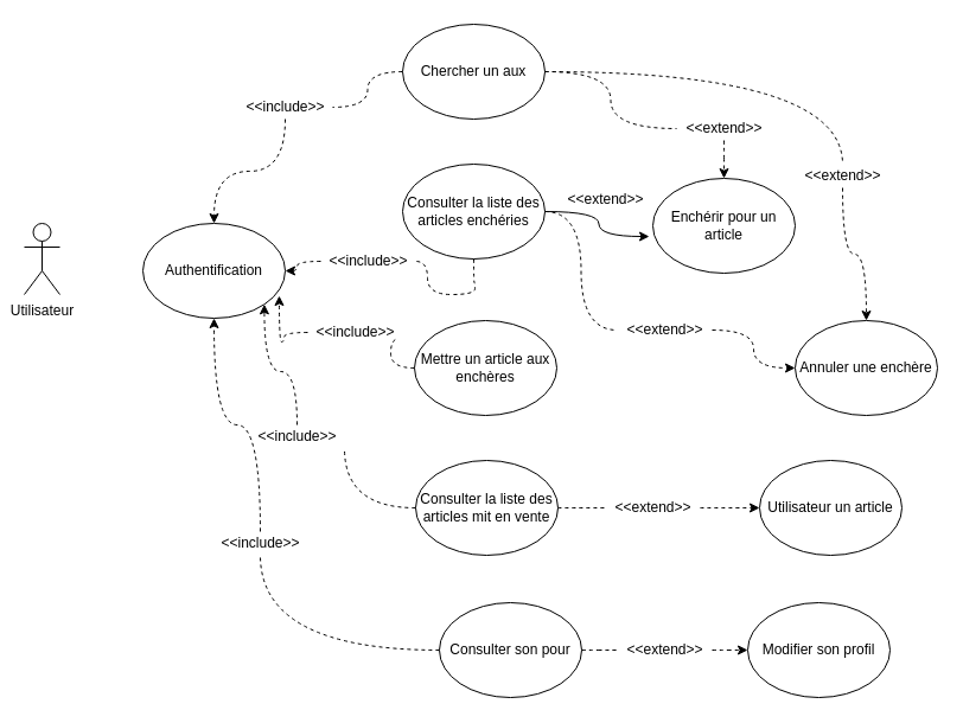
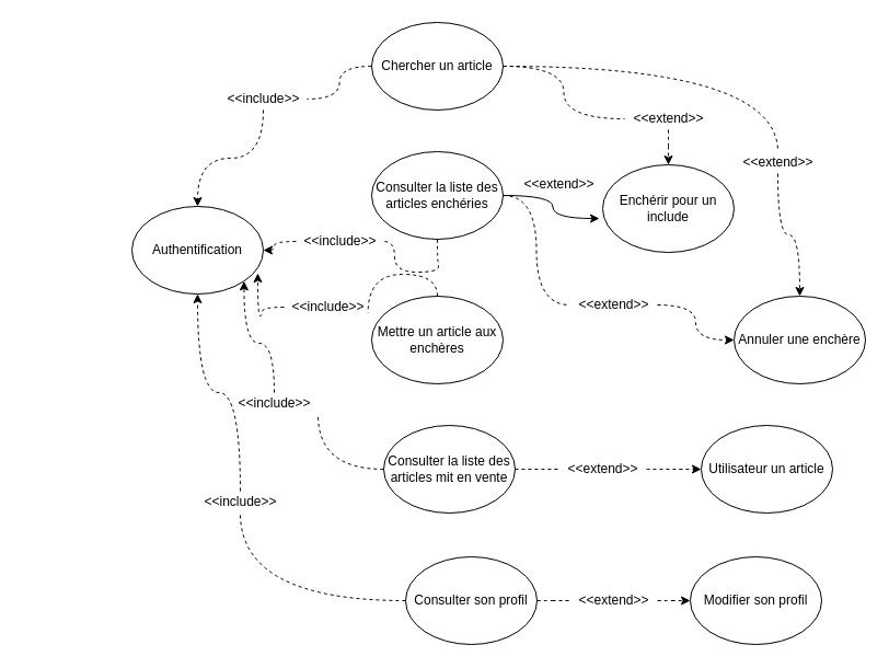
- <mxCell id="6" value="&lt;p&gt;Chercher un aux&lt;/p&gt;" style="ellipse;whiteSpace=wrap;html=1;" parent="1" vertex="1"><mxGeometry x="339" y="20" width="120" height="80" as="geometry" /></mxCell>
+ <mxCell id="6" value="&lt;p&gt;Chercher un article&lt;/p&gt;" style="ellipse;whiteSpace=wrap;html=1;" parent="1" vertex="1"><mxGeometry x="339" y="20" width="120" height="80" as="geometry" /></mxCell>
- <mxCell id="9" value="Enchérir pour un article" style="ellipse;whiteSpace=wrap;html=1;" parent="1" vertex="1"><mxGeometry x="550" y="150" width="120" height="80" as="geometry" /></mxCell>
+ <mxCell id="9" value="Enchérir pour un include" style="ellipse;whiteSpace=wrap;html=1;" parent="1" vertex="1"><mxGeometry x="550" y="150" width="120" height="80" as="geometry" /></mxCell>
- <mxCell id="2" value="Utilisateur" style="shape=umlActor;verticalLabelPosition=bottom;verticalAlign=top;html=1;outlineConnect=0;" parent="1" vertex="1"><mxGeometry x="20" y="188" width="30" height="60" as="geometry" /></mxCell>
- <mxCell id="8" value="&lt;p&gt;Mettre un article aux enchères&lt;/p&gt;" style="ellipse;whiteSpace=wrap;html=1;" parent="1" vertex="1"><mxGeometry x="349" y="270" width="120" height="80" as="geometry" /></mxCell>
+ <mxCell id="8" value="&lt;p&gt;Mettre un article aux enchères&lt;/p&gt;" style="ellipse;whiteSpace=wrap;html=1;" parent="1" vertex="1"><mxGeometry x="339" y="270" width="120" height="80" as="geometry" /></mxCell>
- <mxCell id="13" value="Consulter son pour" style="ellipse;whiteSpace=wrap;html=1;" parent="1" vertex="1"><mxGeometry x="370" y="508" width="120" height="80" as="geometry" /></mxCell>
+ <mxCell id="13" value="Consulter son profil" style="ellipse;whiteSpace=wrap;html=1;" parent="1" vertex="1"><mxGeometry x="370" y="508" width="120" height="80" as="geometry" /></mxCell>
